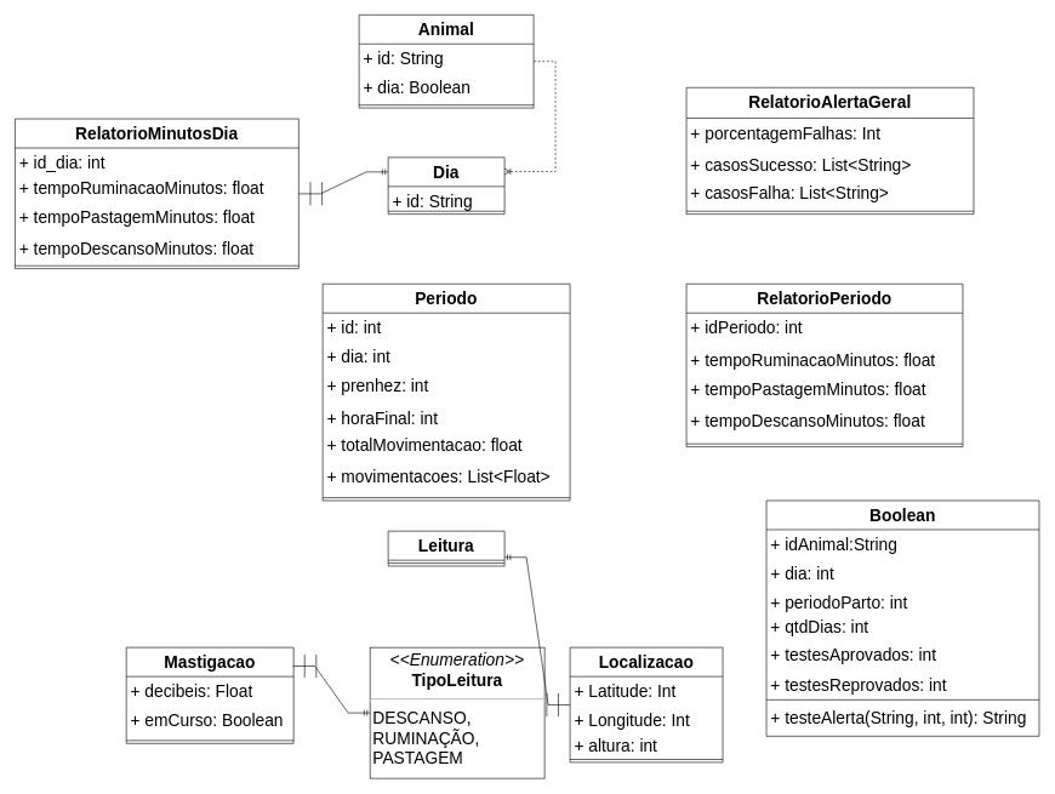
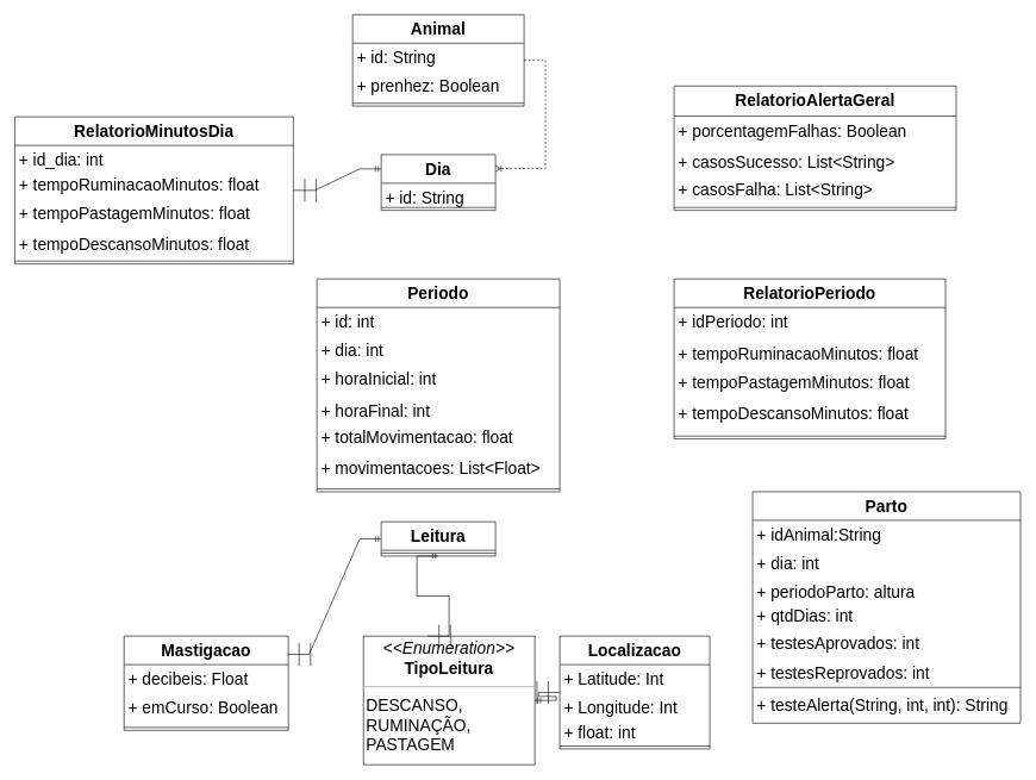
- <mxCell id="4" value="+ dia: Boolean" style="text;strokeColor=none;fillColor=none;align=left;verticalAlign=top;spacingLeft=4;spacingRight=4;overflow=hidden;rotatable=0;points=[[0,0.5],[1,0.5]];portConstraint=eastwest;fontSize=23;" vertex="1" parent="2"><mxGeometry y="80" width="240" height="40" as="geometry" /></mxCell>
+ <mxCell id="4" value="+ prenhez: Boolean" style="text;strokeColor=none;fillColor=none;align=left;verticalAlign=top;spacingLeft=4;spacingRight=4;overflow=hidden;rotatable=0;points=[[0,0.5],[1,0.5]];portConstraint=eastwest;fontSize=23;" vertex="1" parent="2"><mxGeometry y="80" width="240" height="40" as="geometry" /></mxCell>
- <mxCell id="43" value="+ porcentagemFalhas: Int" style="text;strokeColor=none;fillColor=none;align=left;verticalAlign=top;spacingLeft=4;spacingRight=4;overflow=hidden;rotatable=0;points=[[0,0.5],[1,0.5]];portConstraint=eastwest;fontSize=23;" vertex="1" parent="42"><mxGeometry y="42" width="395" height="44" as="geometry" /></mxCell>
+ <mxCell id="43" value="+ porcentagemFalhas: Boolean" style="text;strokeColor=none;fillColor=none;align=left;verticalAlign=top;spacingLeft=4;spacingRight=4;overflow=hidden;rotatable=0;points=[[0,0.5],[1,0.5]];portConstraint=eastwest;fontSize=23;" vertex="1" parent="42"><mxGeometry y="42" width="395" height="44" as="geometry" /></mxCell>
- <mxCell id="19" value="+ prenhez: int" style="text;strokeColor=none;fillColor=none;align=left;verticalAlign=top;spacingLeft=4;spacingRight=4;overflow=hidden;rotatable=0;points=[[0,0.5],[1,0.5]];portConstraint=eastwest;fontSize=23;" vertex="1" parent="16"><mxGeometry y="120" width="340" height="44" as="geometry" /></mxCell>
+ <mxCell id="19" value="+ horaInicial: int" style="text;strokeColor=none;fillColor=none;align=left;verticalAlign=top;spacingLeft=4;spacingRight=4;overflow=hidden;rotatable=0;points=[[0,0.5],[1,0.5]];portConstraint=eastwest;fontSize=23;" vertex="1" parent="16"><mxGeometry y="120" width="340" height="44" as="geometry" /></mxCell>
- <mxCell id="47" value="Boolean" style="swimlane;fontStyle=1;align=center;verticalAlign=top;childLayout=stackLayout;horizontal=1;startSize=40;horizontalStack=0;resizeParent=1;resizeParentMax=0;resizeLast=0;collapsible=1;marginBottom=0;fontSize=23;" vertex="1" parent="1"><mxGeometry x="1053" y="688" width="375" height="324" as="geometry" /></mxCell>
+ <mxCell id="47" value="Parto" style="swimlane;fontStyle=1;align=center;verticalAlign=top;childLayout=stackLayout;horizontal=1;startSize=40;horizontalStack=0;resizeParent=1;resizeParentMax=0;resizeLast=0;collapsible=1;marginBottom=0;fontSize=23;" vertex="1" parent="1"><mxGeometry x="1053" y="688" width="375" height="324" as="geometry" /></mxCell>
- <mxCell id="50" value="+ periodoParto: int" style="text;strokeColor=none;fillColor=none;align=left;verticalAlign=top;spacingLeft=4;spacingRight=4;overflow=hidden;rotatable=0;points=[[0,0.5],[1,0.5]];portConstraint=eastwest;fontSize=23;" vertex="1" parent="47"><mxGeometry y="120" width="375" height="34" as="geometry" /></mxCell>
+ <mxCell id="50" value="+ periodoParto: altura" style="text;strokeColor=none;fillColor=none;align=left;verticalAlign=top;spacingLeft=4;spacingRight=4;overflow=hidden;rotatable=0;points=[[0,0.5],[1,0.5]];portConstraint=eastwest;fontSize=23;" vertex="1" parent="47"><mxGeometry y="120" width="375" height="34" as="geometry" /></mxCell>
+ <mxCell id="57" value="" style="edgeStyle=entityRelationEdgeStyle;fontSize=12;html=1;endArrow=ERmandOne;startArrow=ERmandOne;rounded=0;fontFamily=Helvetica;fontColor=default;startSize=30;exitX=0.375;exitY=0;exitDx=0;exitDy=0;exitPerimeter=0;entryX=0.5;entryY=1;entryDx=0;entryDy=0;" edge="1" parent="1" source="32" target="30"><mxGeometry x="-0.564" y="-35" width="100" height="100" relative="1" as="geometry"><mxPoint x="412.08" y="925.608" as="sourcePoint" /><mxPoint x="543" y="764" as="targetPoint" /><mxPoint as="offset" /></mxGeometry></mxCell>
- <mxCell id="58" value="" style="edgeStyle=entityRelationEdgeStyle;fontSize=12;html=1;endArrow=ERmandOne;startArrow=ERmandOne;rounded=0;fontFamily=Helvetica;fontColor=default;startSize=30;entryX=1;entryY=0.75;entryDx=0;entryDy=0;" edge="1" parent="1" source="37" target="30"><mxGeometry width="100" height="100" relative="1" as="geometry"><mxPoint x="422.08" y="935.608" as="sourcePoint" /><mxPoint x="553" y="774" as="targetPoint" /></mxGeometry></mxCell>
+ <mxCell id="58" value="" style="edgeStyle=entityRelationEdgeStyle;fontSize=12;html=1;endArrow=ERmandOne;startArrow=ERmandOne;rounded=0;fontFamily=Helvetica;fontColor=default;startSize=30;" edge="1" parent="1" source="37" target="32"><mxGeometry width="100" height="100" relative="1" as="geometry"><mxPoint x="422.08" y="935.608" as="sourcePoint" /><mxPoint x="553" y="774" as="targetPoint" /></mxGeometry></mxCell>
- <mxCell id="56" value="" style="edgeStyle=entityRelationEdgeStyle;fontSize=12;html=1;endArrow=ERmandOne;startArrow=ERmandOne;rounded=0;fontFamily=Helvetica;fontColor=default;startSize=30;exitX=0.996;exitY=0.194;exitDx=0;exitDy=0;exitPerimeter=0;" edge="1" parent="1" source="33" target="32"><mxGeometry width="100" height="100" relative="1" as="geometry"><mxPoint x="563" y="880" as="sourcePoint" /><mxPoint x="663" y="780" as="targetPoint" /></mxGeometry></mxCell>
+ <mxCell id="56" value="" style="edgeStyle=entityRelationEdgeStyle;fontSize=12;html=1;endArrow=ERmandOne;startArrow=ERmandOne;rounded=0;fontFamily=Helvetica;fontColor=default;startSize=30;exitX=0.996;exitY=0.194;exitDx=0;exitDy=0;exitPerimeter=0;entryX=0;entryY=0.5;entryDx=0;entryDy=0;" edge="1" parent="1" source="33" target="30"><mxGeometry width="100" height="100" relative="1" as="geometry"><mxPoint x="563" y="880" as="sourcePoint" /><mxPoint x="663" y="780" as="targetPoint" /></mxGeometry></mxCell>
- <mxCell id="40" value="+ altura: int" style="text;strokeColor=none;fillColor=none;align=left;verticalAlign=top;spacingLeft=4;spacingRight=4;overflow=hidden;rotatable=0;points=[[0,0.5],[1,0.5]];portConstraint=eastwest;fontSize=23;" vertex="1" parent="37"><mxGeometry y="114" width="210" height="36" as="geometry" /></mxCell>
+ <mxCell id="40" value="+ float: int" style="text;strokeColor=none;fillColor=none;align=left;verticalAlign=top;spacingLeft=4;spacingRight=4;overflow=hidden;rotatable=0;points=[[0,0.5],[1,0.5]];portConstraint=eastwest;fontSize=23;" vertex="1" parent="37"><mxGeometry y="114" width="210" height="36" as="geometry" /></mxCell>
